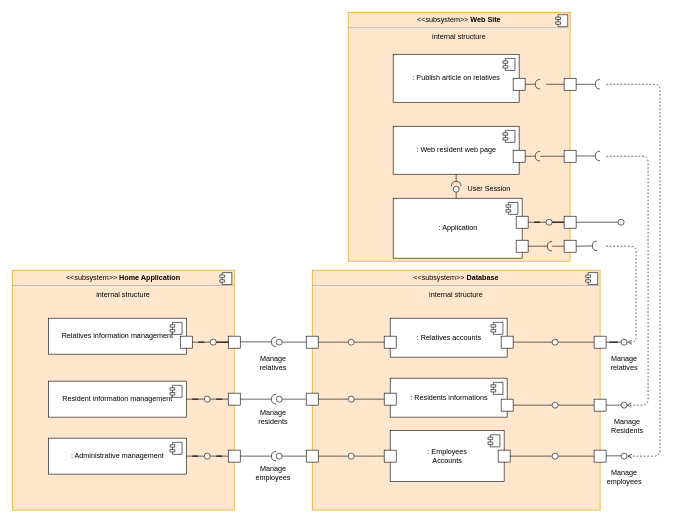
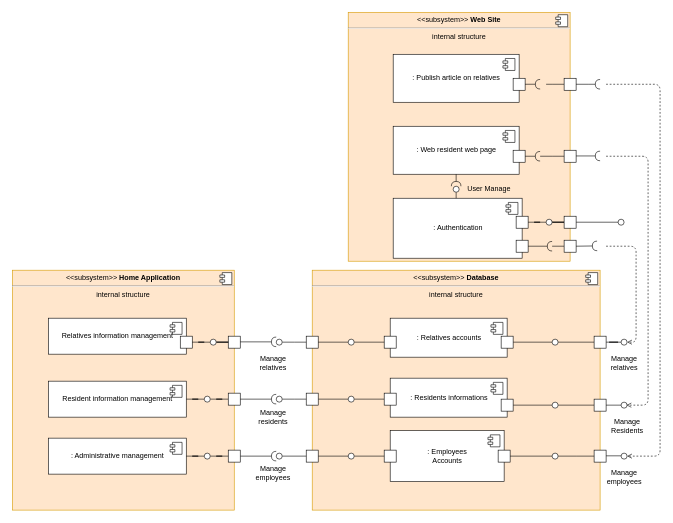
- <mxCell id="78" value="User Session" style="text;html=1;strokeColor=none;fillColor=none;align=center;verticalAlign=middle;whiteSpace=wrap;rounded=0;" parent="1" vertex="1"><mxGeometry x="770" y="300" width="90" height="30" as="geometry" /></mxCell>
+ <mxCell id="78" value="User Manage" style="text;html=1;strokeColor=none;fillColor=none;align=center;verticalAlign=middle;whiteSpace=wrap;rounded=0;" parent="1" vertex="1"><mxGeometry x="770" y="300" width="90" height="30" as="geometry" /></mxCell>
- <mxCell id="8" value=": Application" style="html=1;dropTarget=0;" parent="1" vertex="1"><mxGeometry x="655" y="330" width="215" height="100" as="geometry" /></mxCell>
+ <mxCell id="8" value=": Authentication" style="html=1;dropTarget=0;" parent="1" vertex="1"><mxGeometry x="655" y="330" width="215" height="100" as="geometry" /></mxCell>
